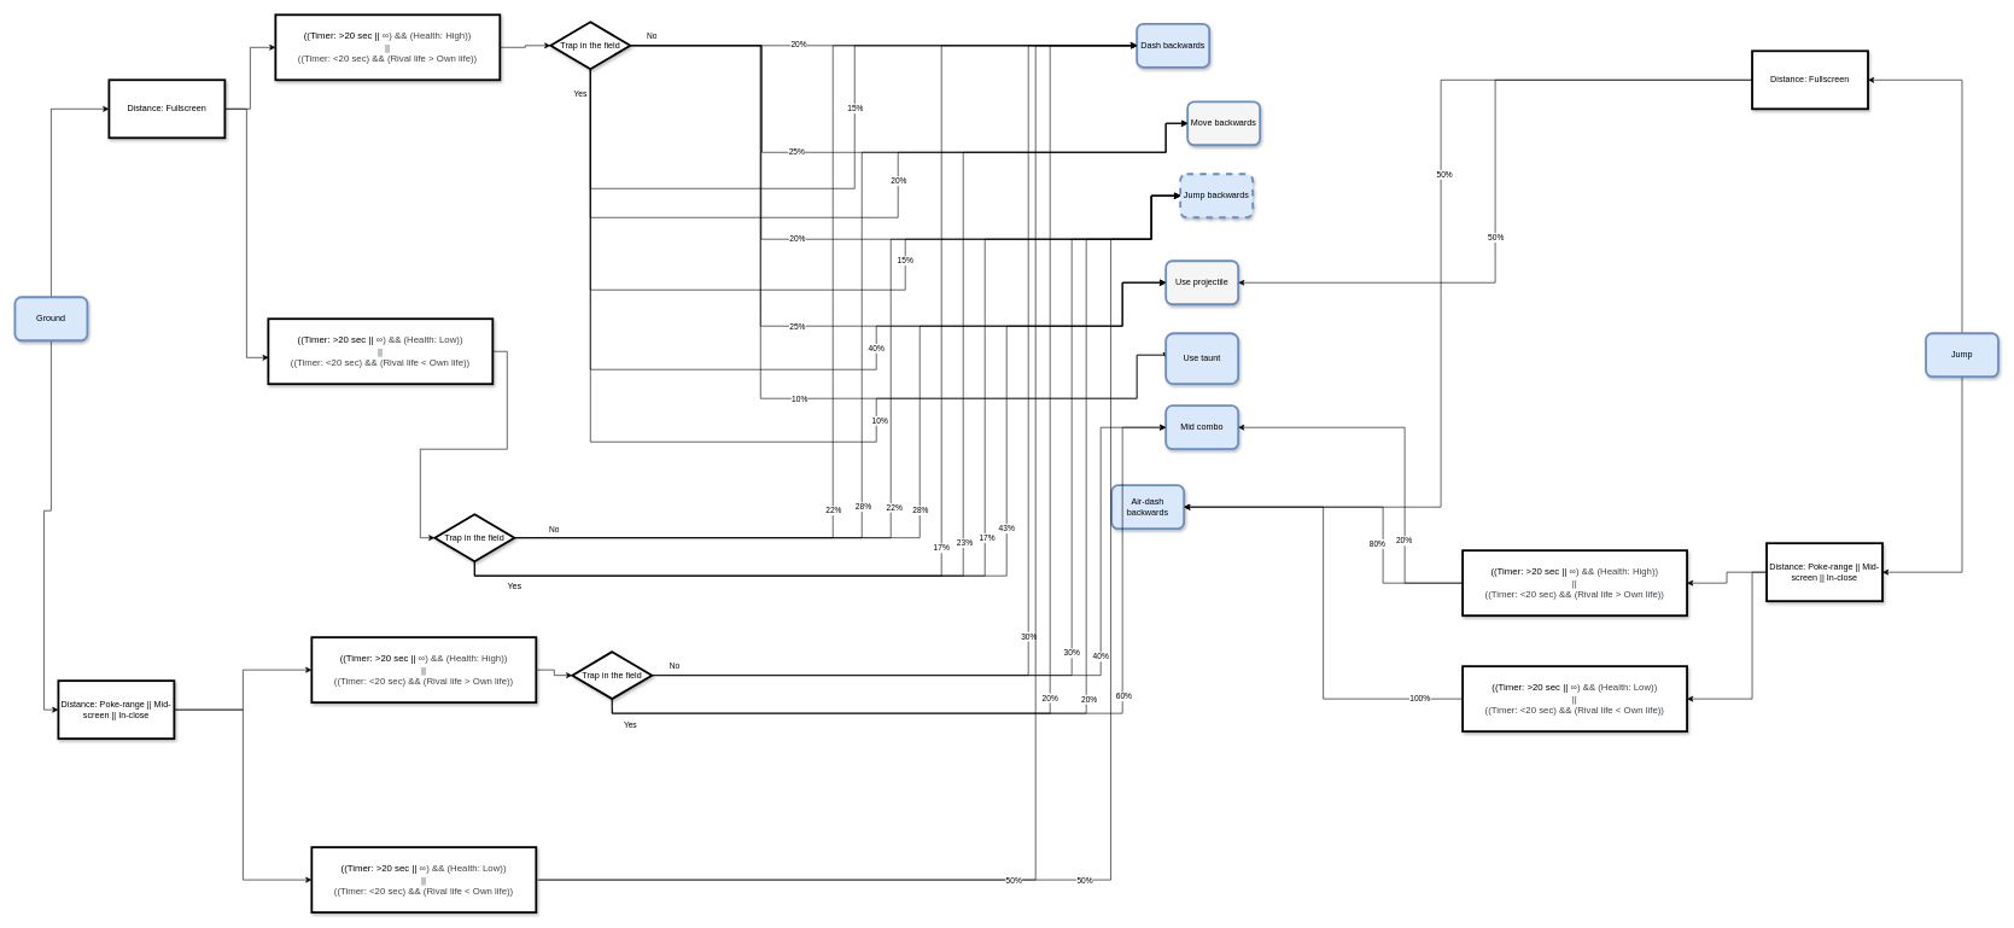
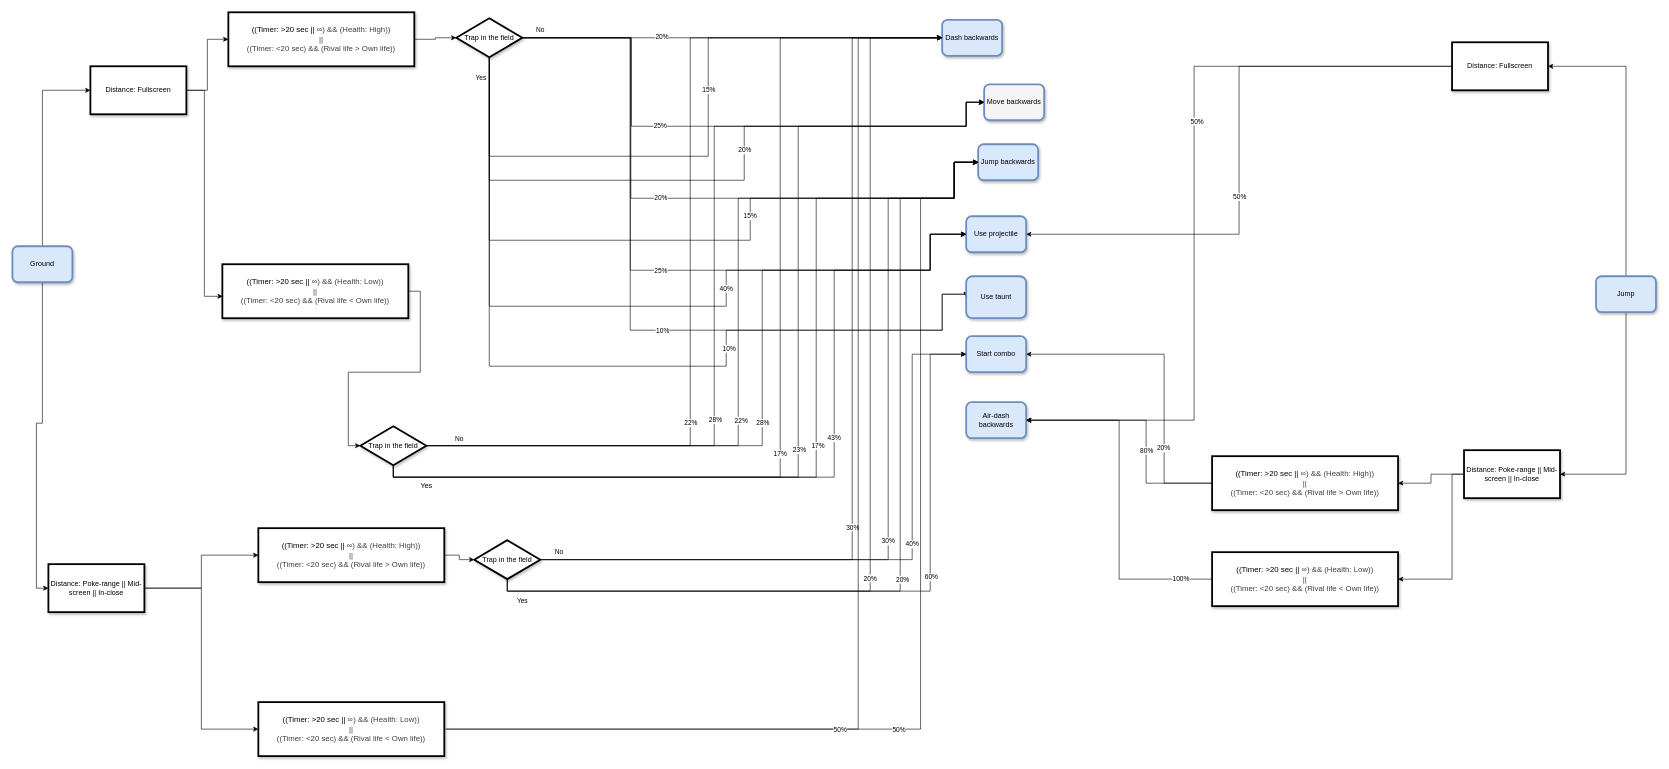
- <mxCell id="33" value="Jump backwards" style="rounded=1;whiteSpace=wrap;html=1;strokeWidth=3;glass=0;shadow=1;sketch=0;fillColor=#dae8fc;strokeColor=#6c8ebf;dashed=1;" parent="1" vertex="1"><mxGeometry x="1630" y="240" width="100" height="60" as="geometry" /></mxCell>
+ <mxCell id="33" value="Jump backwards" style="rounded=1;whiteSpace=wrap;html=1;strokeWidth=3;glass=0;shadow=1;sketch=0;fillColor=#dae8fc;strokeColor=#6c8ebf;" parent="1" vertex="1"><mxGeometry x="1630" y="240" width="100" height="60" as="geometry" /></mxCell>
- <mxCell id="34" value="Use projectile" style="rounded=1;whiteSpace=wrap;html=1;strokeWidth=3;glass=0;shadow=1;sketch=0;fillColor=#f5f5f5;strokeColor=#6c8ebf;" parent="1" vertex="1"><mxGeometry x="1610" y="360" width="100" height="60" as="geometry" /></mxCell>
+ <mxCell id="34" value="Use projectile" style="rounded=1;whiteSpace=wrap;html=1;strokeWidth=3;glass=0;shadow=1;sketch=0;fillColor=#dae8fc;strokeColor=#6c8ebf;" parent="1" vertex="1"><mxGeometry x="1610" y="360" width="100" height="60" as="geometry" /></mxCell>
- <mxCell id="36" value="Mid combo" style="rounded=1;whiteSpace=wrap;html=1;strokeWidth=3;glass=0;shadow=1;sketch=0;fillColor=#dae8fc;strokeColor=#6c8ebf;" parent="1" vertex="1"><mxGeometry x="1610" y="560" width="100" height="60" as="geometry" /></mxCell>
+ <mxCell id="36" value="Start combo" style="rounded=1;whiteSpace=wrap;html=1;strokeWidth=3;glass=0;shadow=1;sketch=0;fillColor=#dae8fc;strokeColor=#6c8ebf;" parent="1" vertex="1"><mxGeometry x="1610" y="560" width="100" height="60" as="geometry" /></mxCell>
- <mxCell id="37" value="Air-dash backwards" style="rounded=1;whiteSpace=wrap;html=1;strokeWidth=3;glass=0;shadow=1;sketch=0;fillColor=#dae8fc;strokeColor=#6c8ebf;" parent="1" vertex="1"><mxGeometry x="1535" y="670" width="100" height="60" as="geometry" /></mxCell>
+ <mxCell id="37" value="Air-dash backwards" style="rounded=1;whiteSpace=wrap;html=1;strokeWidth=3;glass=0;shadow=1;sketch=0;fillColor=#dae8fc;strokeColor=#6c8ebf;" parent="1" vertex="1"><mxGeometry x="1610" y="670" width="100" height="60" as="geometry" /></mxCell>
